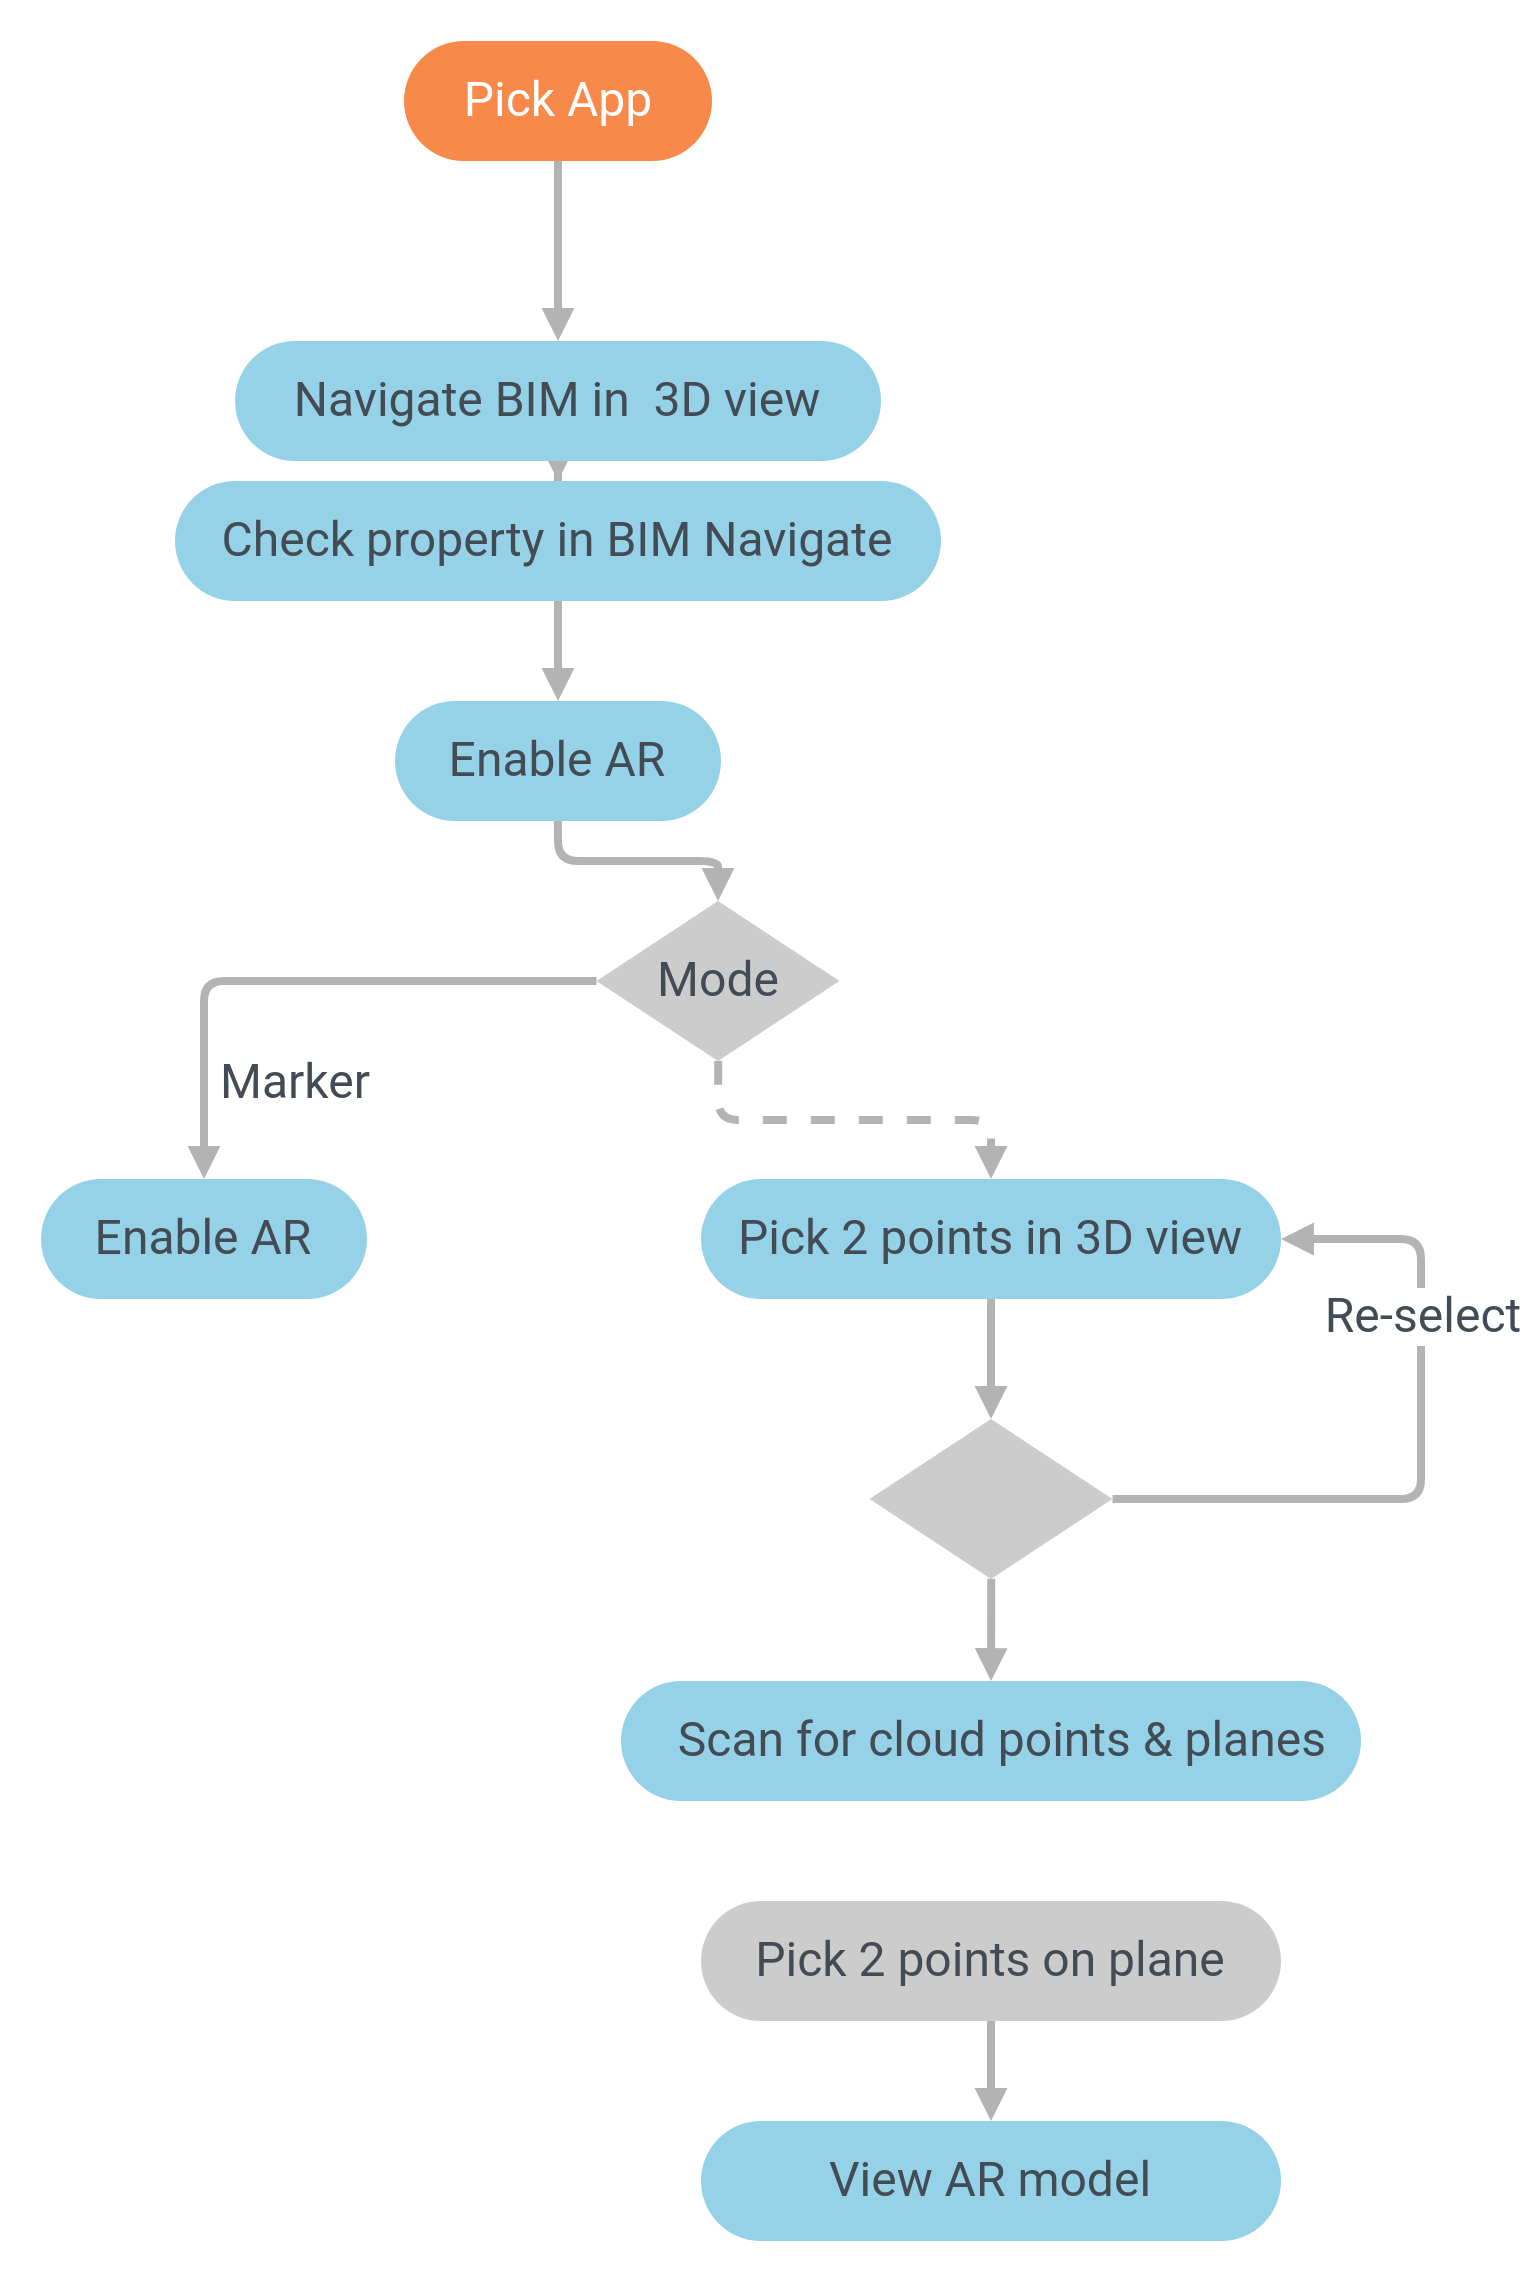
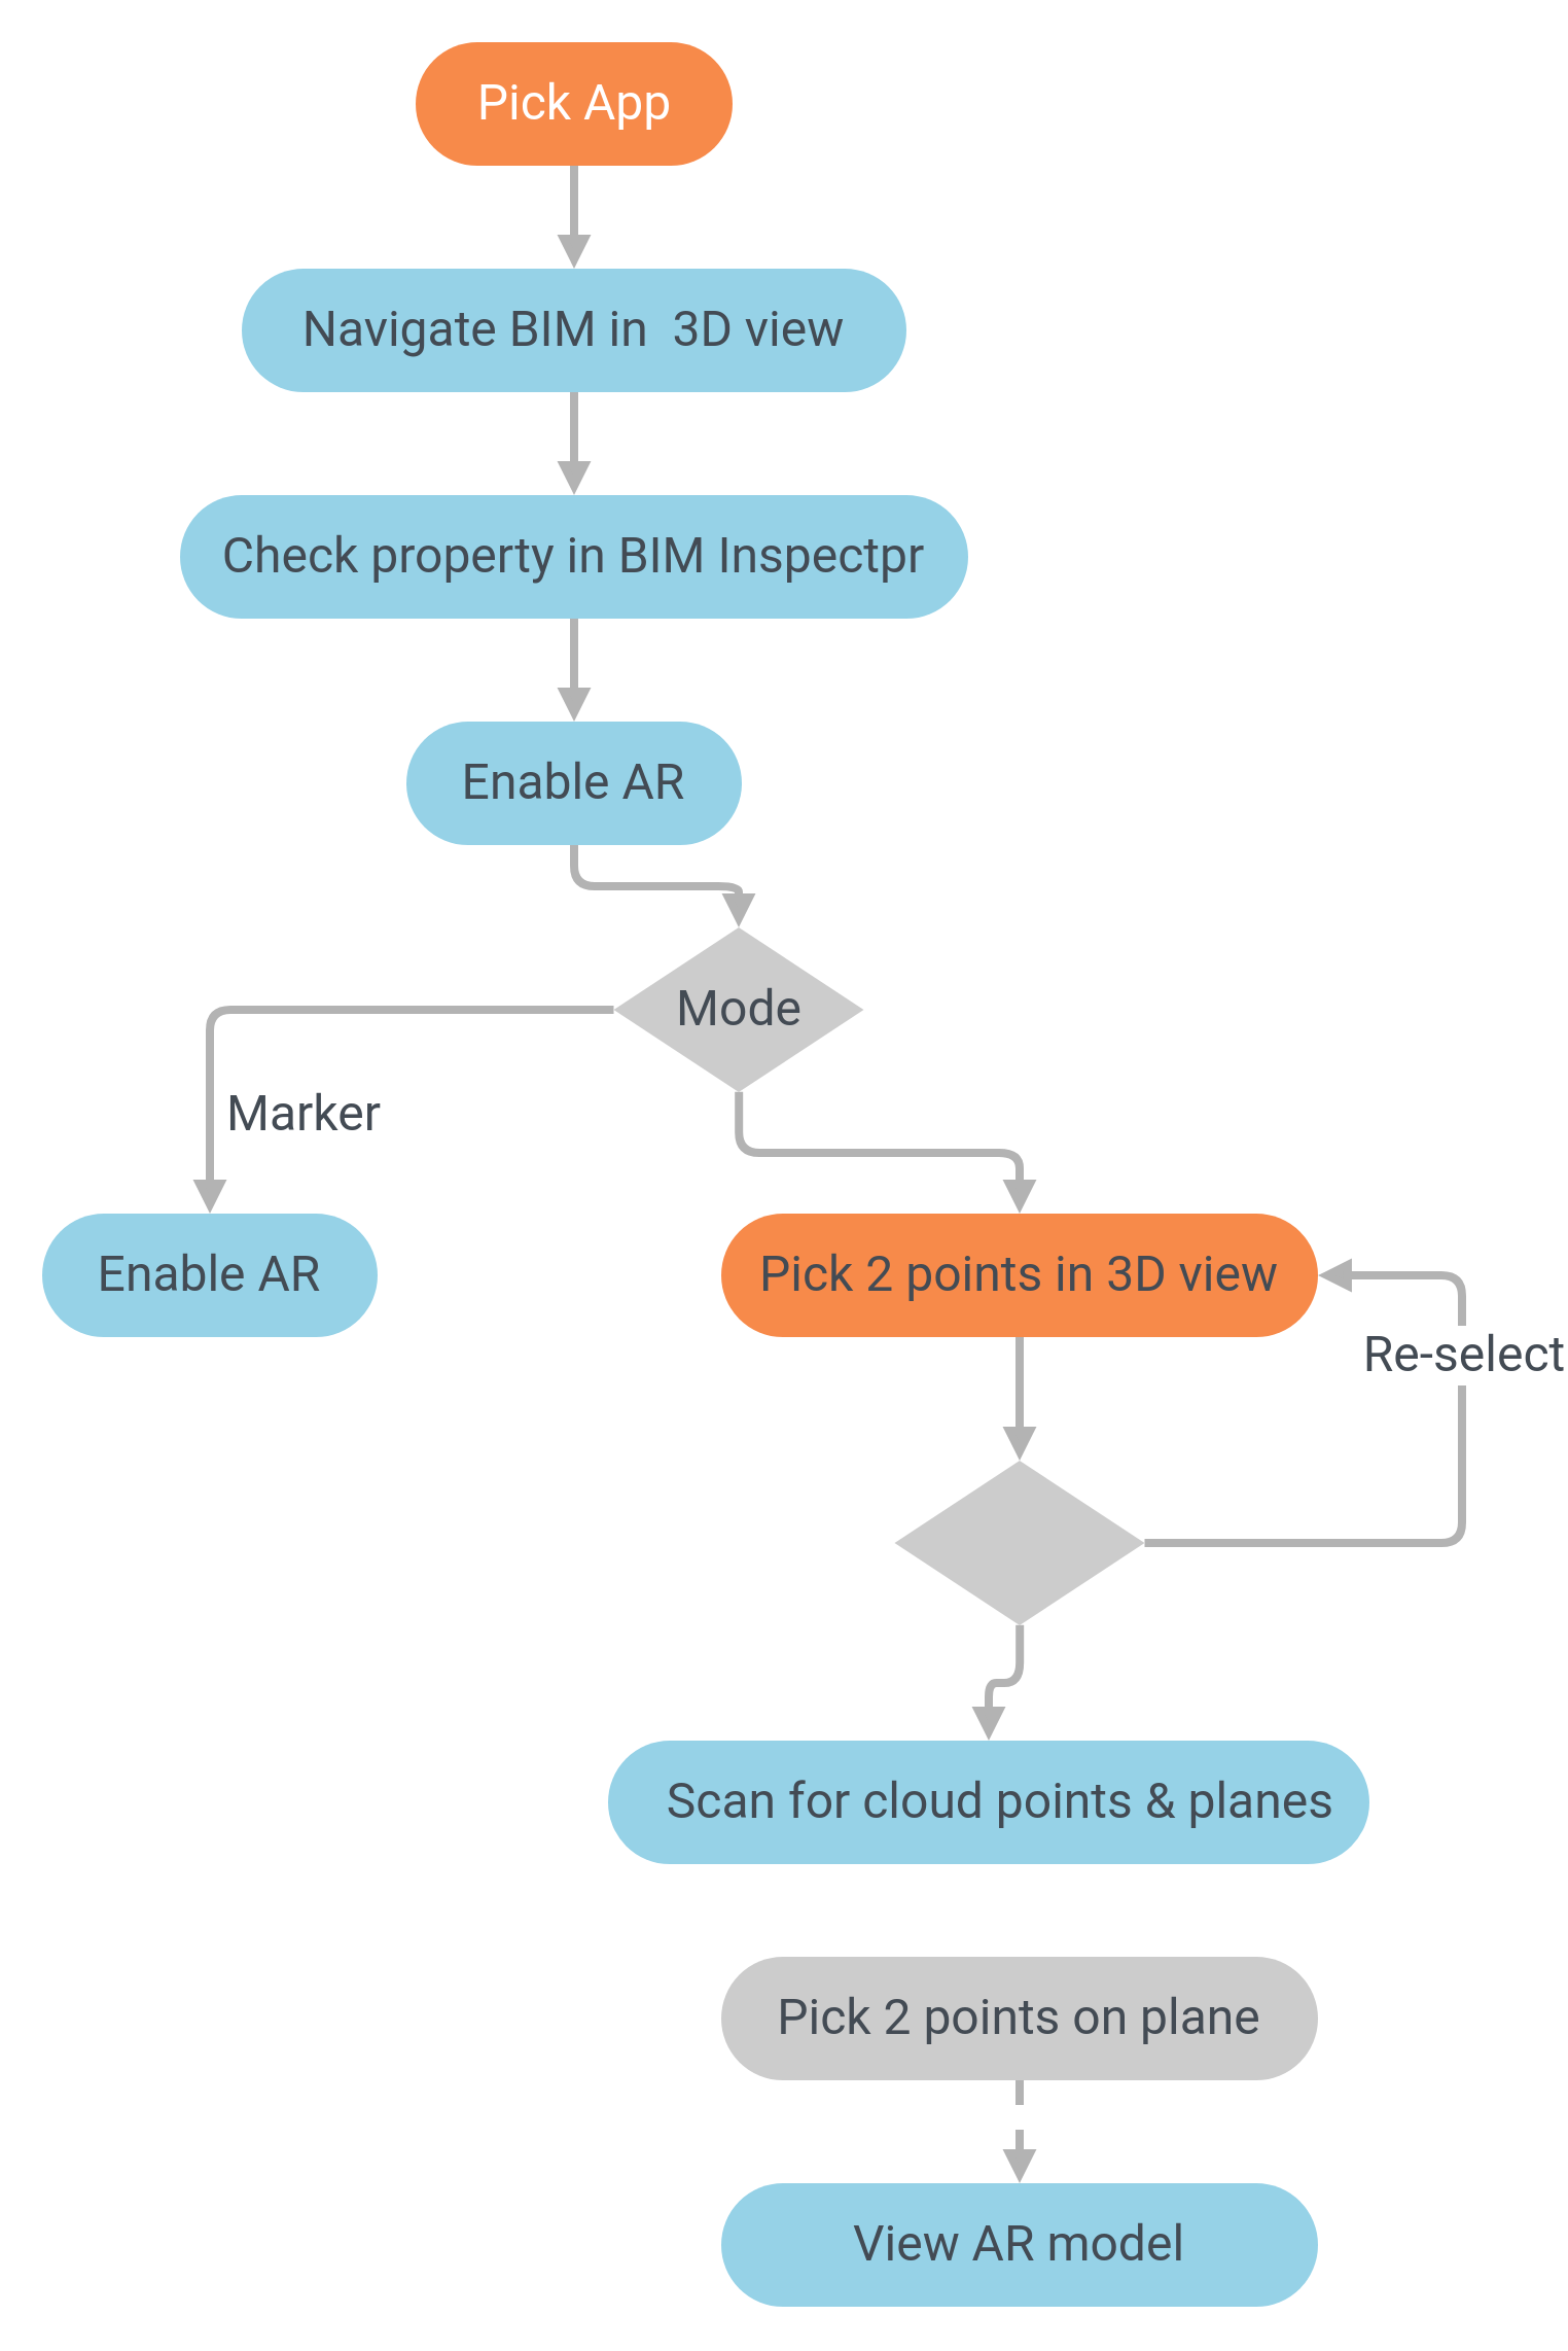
- <mxCell id="3" value="&lt;font color=&quot;#434b54&quot; face=&quot;Roboto&quot;&gt;&lt;span style=&quot;font-size: 24px&quot;&gt;Navigate BIM in&amp;nbsp; 3D view&lt;/span&gt;&lt;/font&gt;" style="rounded=1;whiteSpace=wrap;html=1;arcSize=50;fillColor=#96D2E7;strokeColor=none;" parent="1" vertex="1"><mxGeometry x="117" y="170" width="323" height="60" as="geometry" /></mxCell>
+ <mxCell id="3" value="&lt;font color=&quot;#434b54&quot; face=&quot;Roboto&quot;&gt;&lt;span style=&quot;font-size: 24px&quot;&gt;Navigate BIM in&amp;nbsp; 3D view&lt;/span&gt;&lt;/font&gt;" style="rounded=1;whiteSpace=wrap;html=1;arcSize=50;fillColor=#96D2E7;strokeColor=none;" parent="1" vertex="1"><mxGeometry x="117" y="130" width="323" height="60" as="geometry" /></mxCell>
- <mxCell id="5" value="&lt;font style=&quot;font-size: 24px&quot; face=&quot;Roboto&quot; color=&quot;#434b54&quot;&gt;Check property in BIM Navigate&lt;/font&gt;" style="rounded=1;whiteSpace=wrap;html=1;arcSize=50;fillColor=#96D2E7;strokeColor=none;" vertex="1" parent="1"><mxGeometry x="87" y="240" width="383" height="60" as="geometry" /></mxCell>
+ <mxCell id="5" value="&lt;font style=&quot;font-size: 24px&quot; face=&quot;Roboto&quot; color=&quot;#434b54&quot;&gt;Check property in BIM Inspectpr&lt;/font&gt;" style="rounded=1;whiteSpace=wrap;html=1;arcSize=50;fillColor=#96D2E7;strokeColor=none;" vertex="1" parent="1"><mxGeometry x="87" y="240" width="383" height="60" as="geometry" /></mxCell>
- <mxCell id="8" style="edgeStyle=orthogonalEdgeStyle;orthogonalLoop=1;jettySize=auto;html=1;entryX=0.5;entryY=0;entryDx=0;entryDy=0;startFill=0;endArrow=block;endFill=1;strokeColor=#B3B3B3;strokeWidth=4;dashed=1;" edge="1" parent="1" source="12" target="16"><mxGeometry relative="1" as="geometry" /></mxCell>
+ <mxCell id="8" style="edgeStyle=orthogonalEdgeStyle;orthogonalLoop=1;jettySize=auto;html=1;entryX=0.5;entryY=0;entryDx=0;entryDy=0;startFill=0;endArrow=block;endFill=1;strokeColor=#B3B3B3;strokeWidth=4;" edge="1" parent="1" source="12" target="16"><mxGeometry relative="1" as="geometry" /></mxCell>
- <mxCell id="16" value="&lt;font color=&quot;#434b54&quot; face=&quot;Roboto&quot;&gt;&lt;span style=&quot;font-size: 24px&quot;&gt;Pick 2 points in 3D view&lt;/span&gt;&lt;/font&gt;" style="rounded=1;whiteSpace=wrap;html=1;arcSize=50;fillColor=#96D2E7;strokeColor=none;" vertex="1" parent="1"><mxGeometry x="350" y="589" width="290" height="60" as="geometry" /></mxCell>
+ <mxCell id="16" value="&lt;font color=&quot;#434b54&quot; face=&quot;Roboto&quot;&gt;&lt;span style=&quot;font-size: 24px&quot;&gt;Pick 2 points in 3D view&lt;/span&gt;&lt;/font&gt;" style="rounded=1;whiteSpace=wrap;html=1;arcSize=50;fillColor=#f78a4a;strokeColor=none;" vertex="1" parent="1"><mxGeometry x="350" y="589" width="290" height="60" as="geometry" /></mxCell>
- <mxCell id="22" value="&lt;font color=&quot;#434b54&quot; face=&quot;Roboto&quot;&gt;&lt;span style=&quot;font-size: 24px&quot;&gt;&amp;nbsp; &amp;nbsp; Scan for cloud points &amp;amp; planes&amp;nbsp;&amp;nbsp;&lt;/span&gt;&lt;/font&gt;" style="rounded=1;whiteSpace=wrap;html=1;arcSize=50;fillColor=#96D2E7;strokeColor=none;" vertex="1" parent="1"><mxGeometry x="310" y="840" width="370" height="60" as="geometry" /></mxCell>
+ <mxCell id="22" value="&lt;font color=&quot;#434b54&quot; face=&quot;Roboto&quot;&gt;&lt;span style=&quot;font-size: 24px&quot;&gt;&amp;nbsp; &amp;nbsp; Scan for cloud points &amp;amp; planes&amp;nbsp;&amp;nbsp;&lt;/span&gt;&lt;/font&gt;" style="rounded=1;whiteSpace=wrap;html=1;arcSize=50;fillColor=#96D2E7;strokeColor=none;" vertex="1" parent="1"><mxGeometry x="295" y="845" width="370" height="60" as="geometry" /></mxCell>
- <mxCell id="23" value="" style="edgeStyle=orthogonalEdgeStyle;orthogonalLoop=1;jettySize=auto;html=1;startFill=0;endArrow=block;endFill=1;strokeColor=#B3B3B3;strokeWidth=4;" edge="1" parent="1" source="24" target="25"><mxGeometry relative="1" as="geometry" /></mxCell>
+ <mxCell id="23" value="" style="edgeStyle=orthogonalEdgeStyle;orthogonalLoop=1;jettySize=auto;html=1;startFill=0;endArrow=block;endFill=1;strokeColor=#B3B3B3;strokeWidth=4;dashed=1;" edge="1" parent="1" source="24" target="25"><mxGeometry relative="1" as="geometry" /></mxCell>
